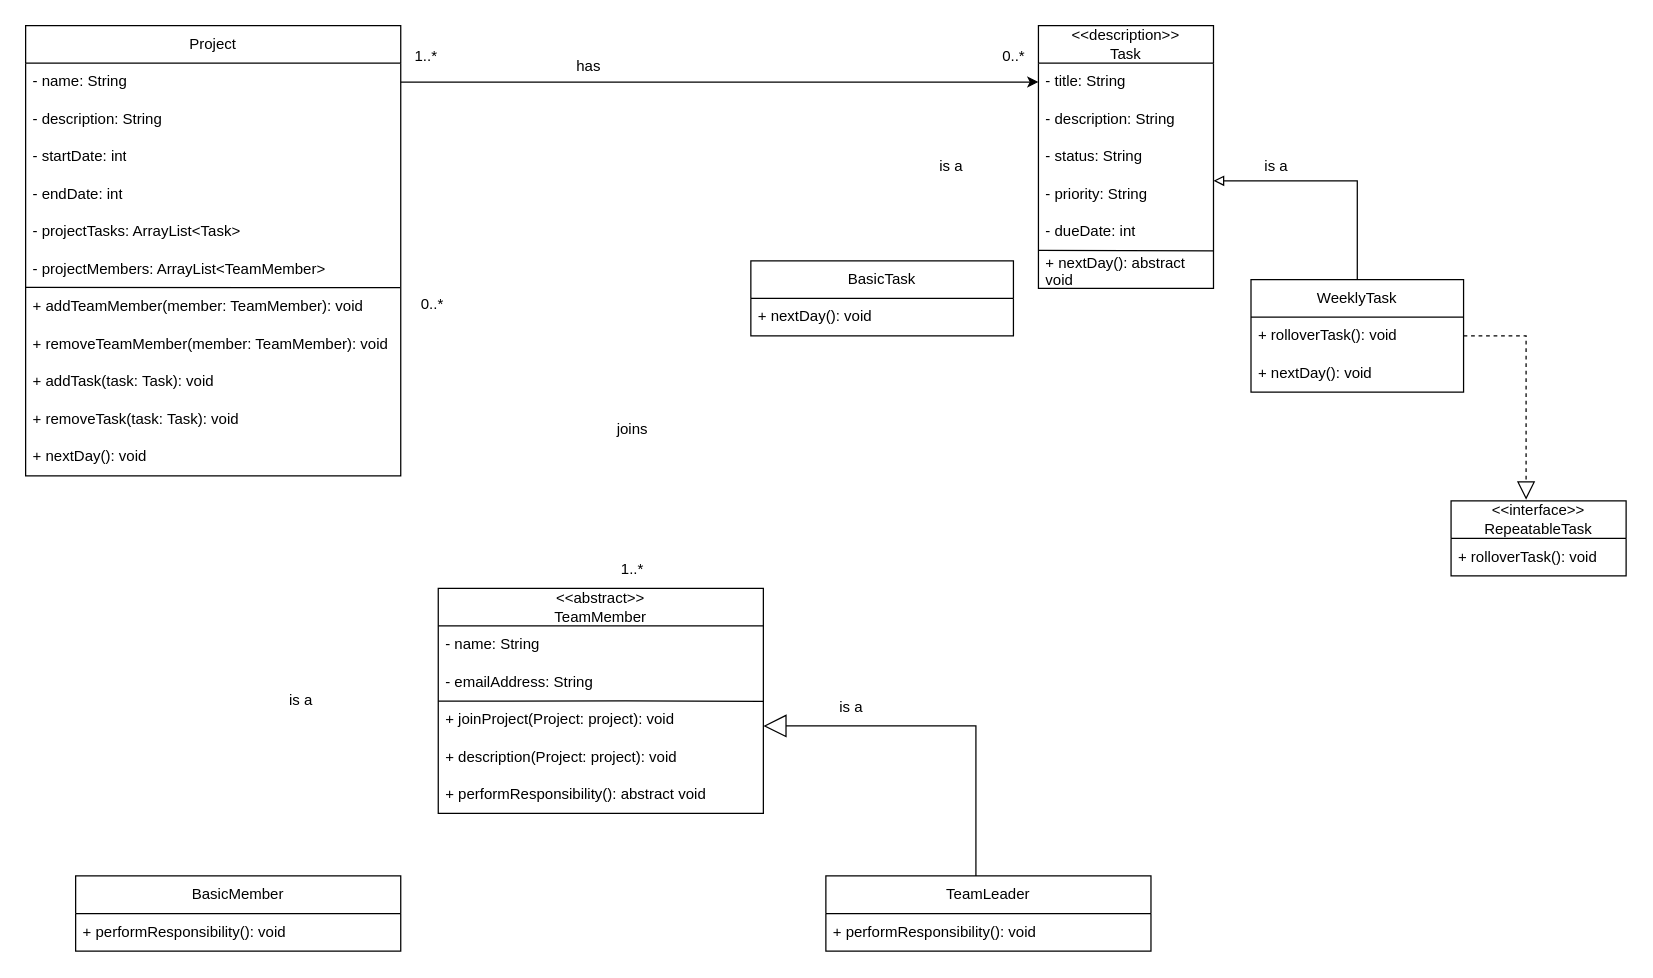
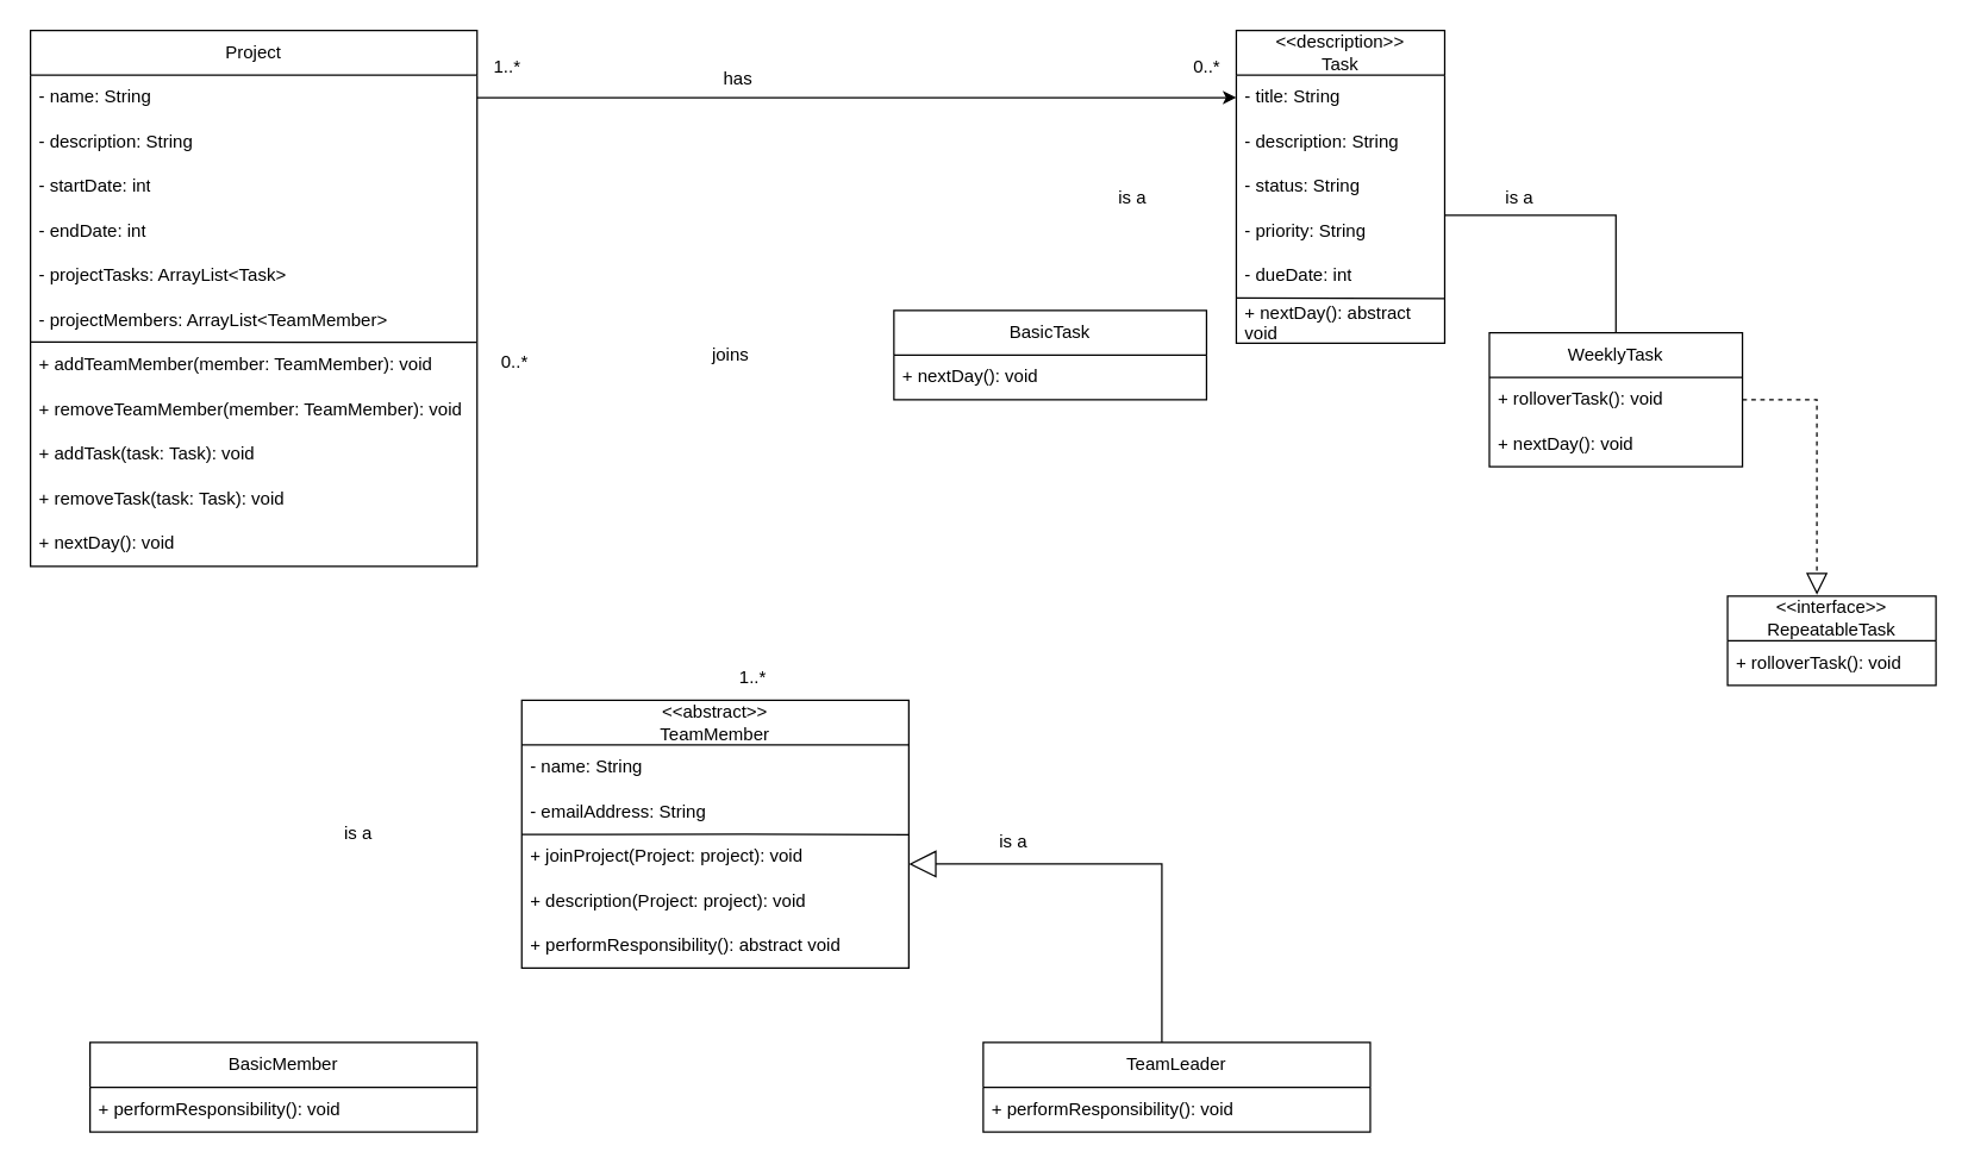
- <mxCell id="35" value="has" style="text;html=1;align=center;verticalAlign=middle;resizable=0;points=[];autosize=1;strokeColor=none;fillColor=none;" vertex="1" parent="1"><mxGeometry x="450" y="38" width="40" height="30" as="geometry" /></mxCell>
+ <mxCell id="35" value="has" style="text;html=1;align=center;verticalAlign=middle;resizable=0;points=[];autosize=1;strokeColor=none;fillColor=none;" vertex="1" parent="1"><mxGeometry x="475" y="38" width="40" height="30" as="geometry" /></mxCell>
- <mxCell id="44" style="edgeStyle=orthogonalEdgeStyle;rounded=0;orthogonalLoop=1;jettySize=auto;html=1;entryX=1;entryY=0.133;entryDx=0;entryDy=0;entryPerimeter=0;endArrow=block;endFill=0;" edge="1" parent="1" source="40" target="19"><mxGeometry relative="1" as="geometry" /></mxCell>
+ <mxCell id="44" style="edgeStyle=orthogonalEdgeStyle;rounded=0;orthogonalLoop=1;jettySize=auto;html=1;entryX=1;entryY=0.133;entryDx=0;entryDy=0;entryPerimeter=0;endArrow=none;endFill=0;" edge="1" parent="1" source="40" target="19"><mxGeometry relative="1" as="geometry" /></mxCell>
- <mxCell id="43" value="joins" style="text;html=1;align=center;verticalAlign=middle;resizable=0;points=[];autosize=1;strokeColor=none;fillColor=none;" vertex="1" parent="1"><mxGeometry x="480" y="328" width="50" height="30" as="geometry" /></mxCell>
+ <mxCell id="43" value="joins" style="text;html=1;align=center;verticalAlign=middle;resizable=0;points=[];autosize=1;strokeColor=none;fillColor=none;" vertex="1" parent="1"><mxGeometry x="465" y="223" width="50" height="30" as="geometry" /></mxCell>
